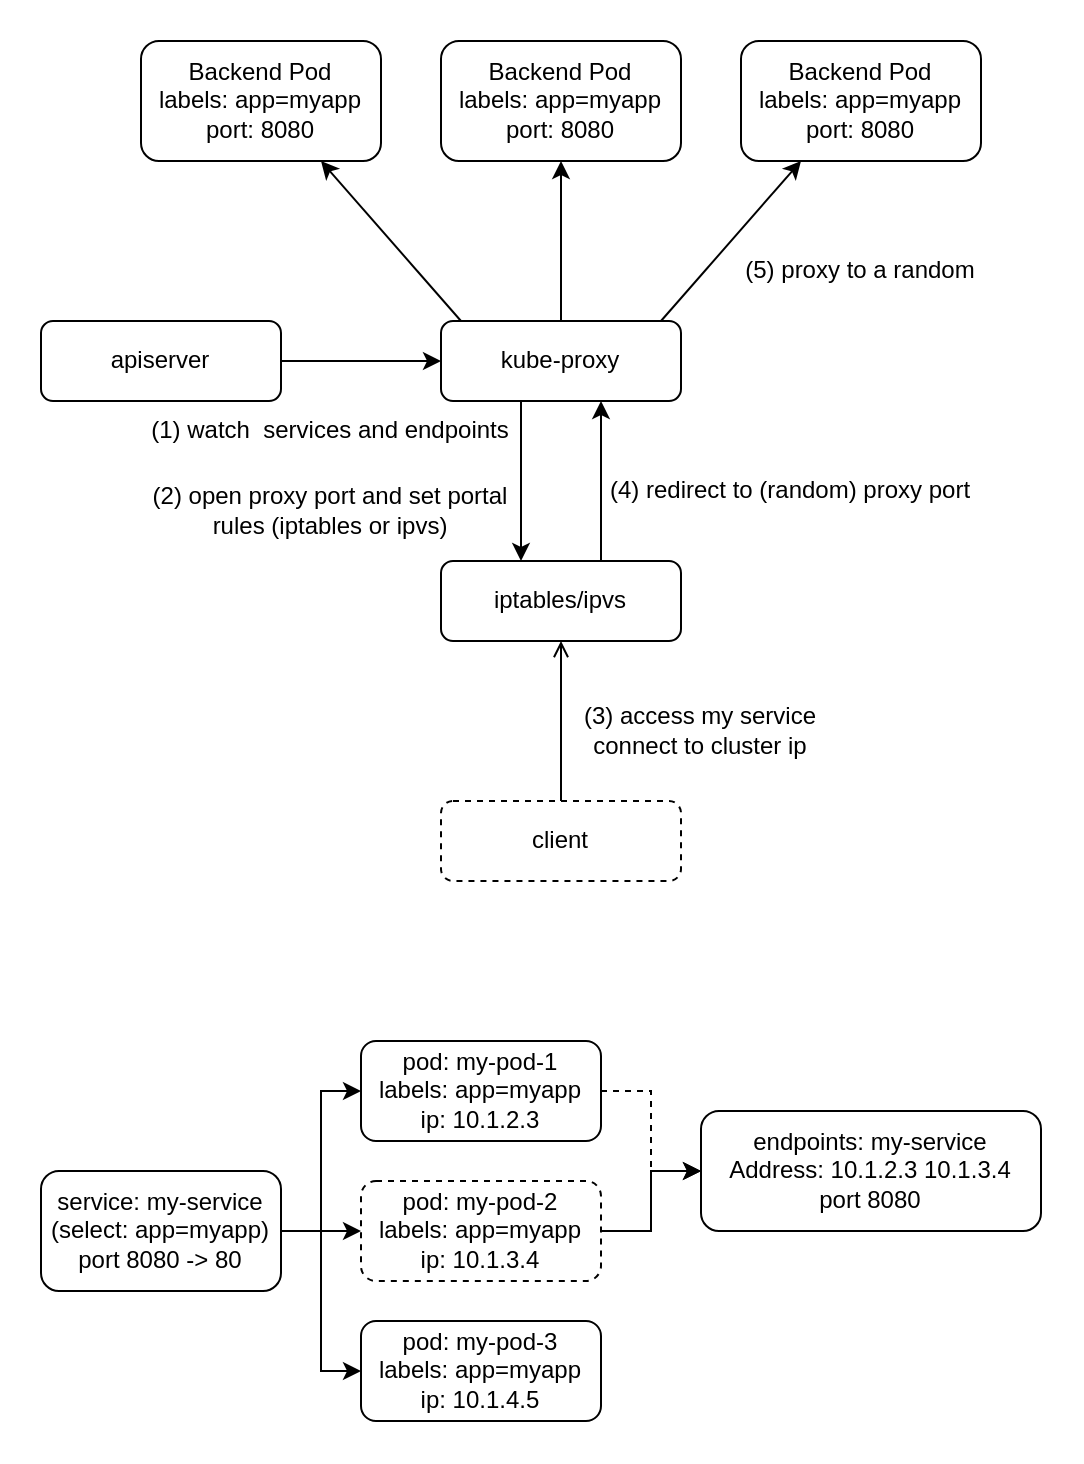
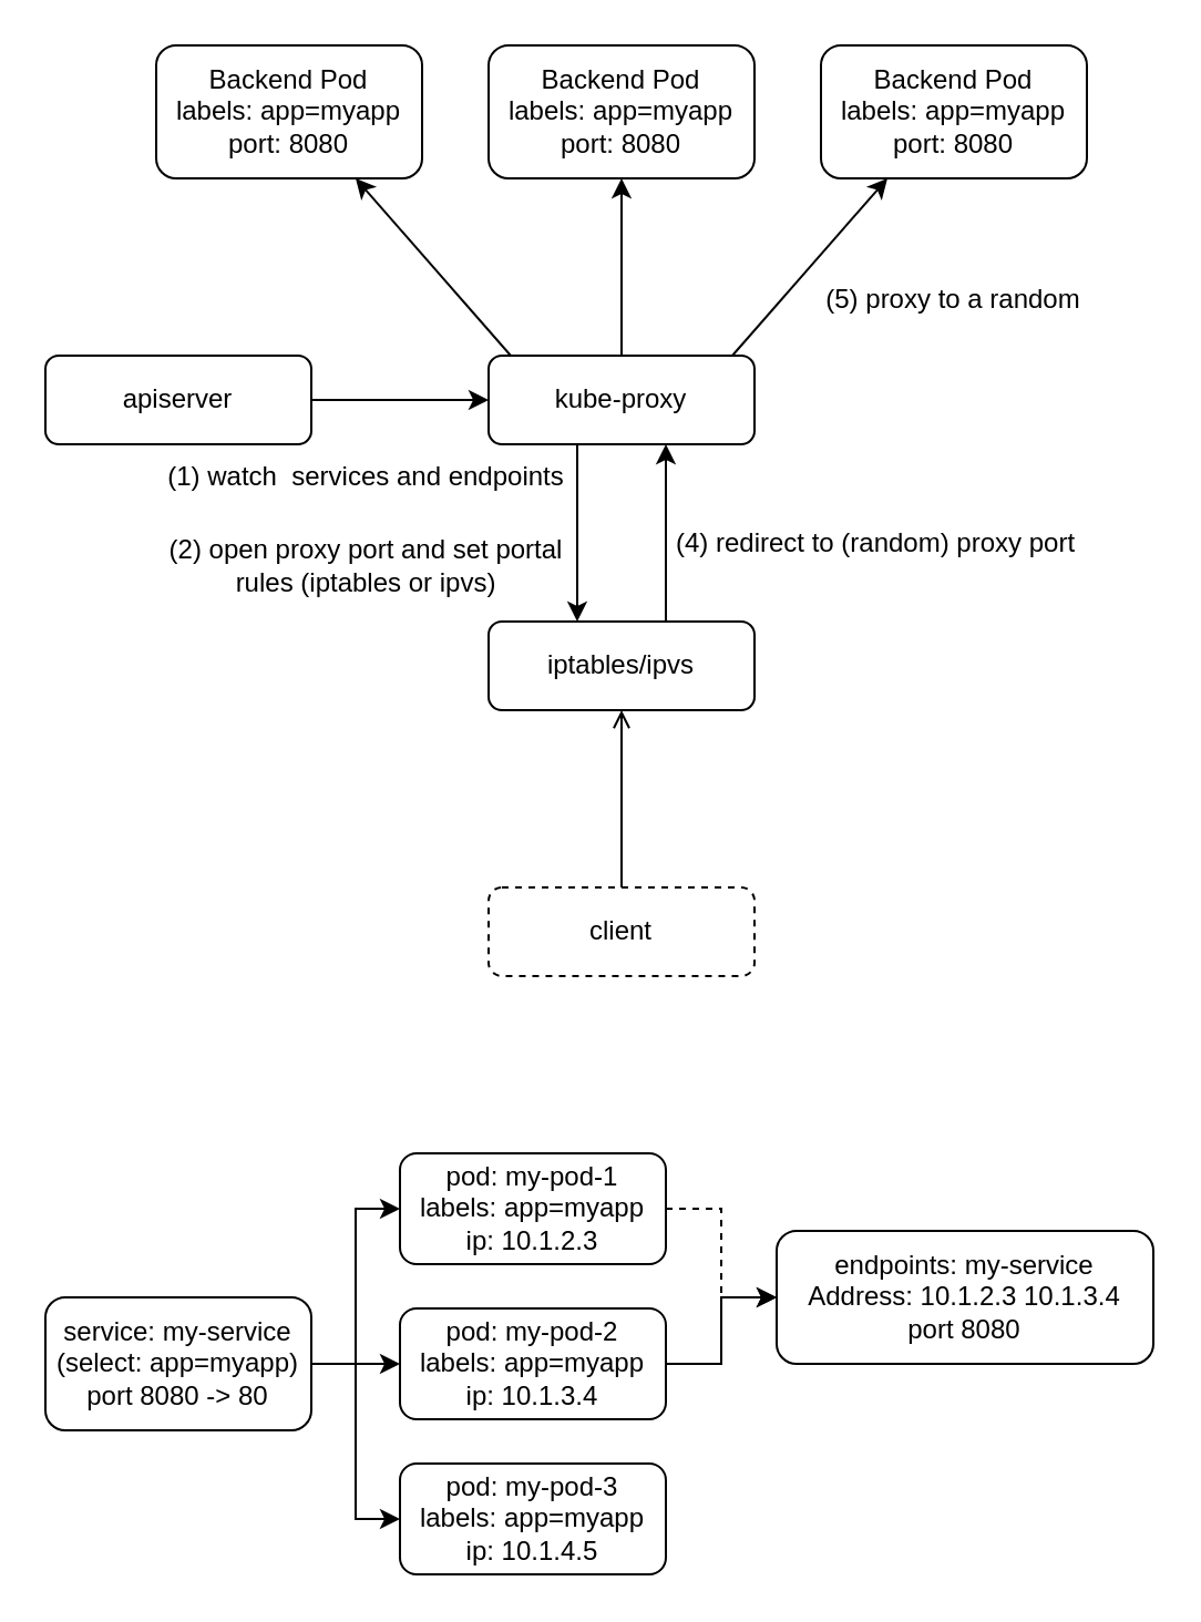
- <mxCell id="18" value="(3) access my service&lt;br&gt;connect to cluster ip" style="text;html=1;strokeColor=none;fillColor=none;align=center;verticalAlign=middle;whiteSpace=wrap;rounded=0;" parent="1" vertex="1"><mxGeometry x="280" y="350" width="140" height="30" as="geometry" /></mxCell>
- <mxCell id="28" value="pod: my-pod-2&lt;br&gt;labels: app=myapp&lt;br&gt;ip: 10.1.3.4" style="rounded=1;whiteSpace=wrap;html=1;dashed=1;" parent="1" vertex="1"><mxGeometry x="180" y="590" width="120" height="50" as="geometry" /></mxCell>
+ <mxCell id="28" value="pod: my-pod-2&lt;br&gt;labels: app=myapp&lt;br&gt;ip: 10.1.3.4" style="rounded=1;whiteSpace=wrap;html=1;" parent="1" vertex="1"><mxGeometry x="180" y="590" width="120" height="50" as="geometry" /></mxCell>
